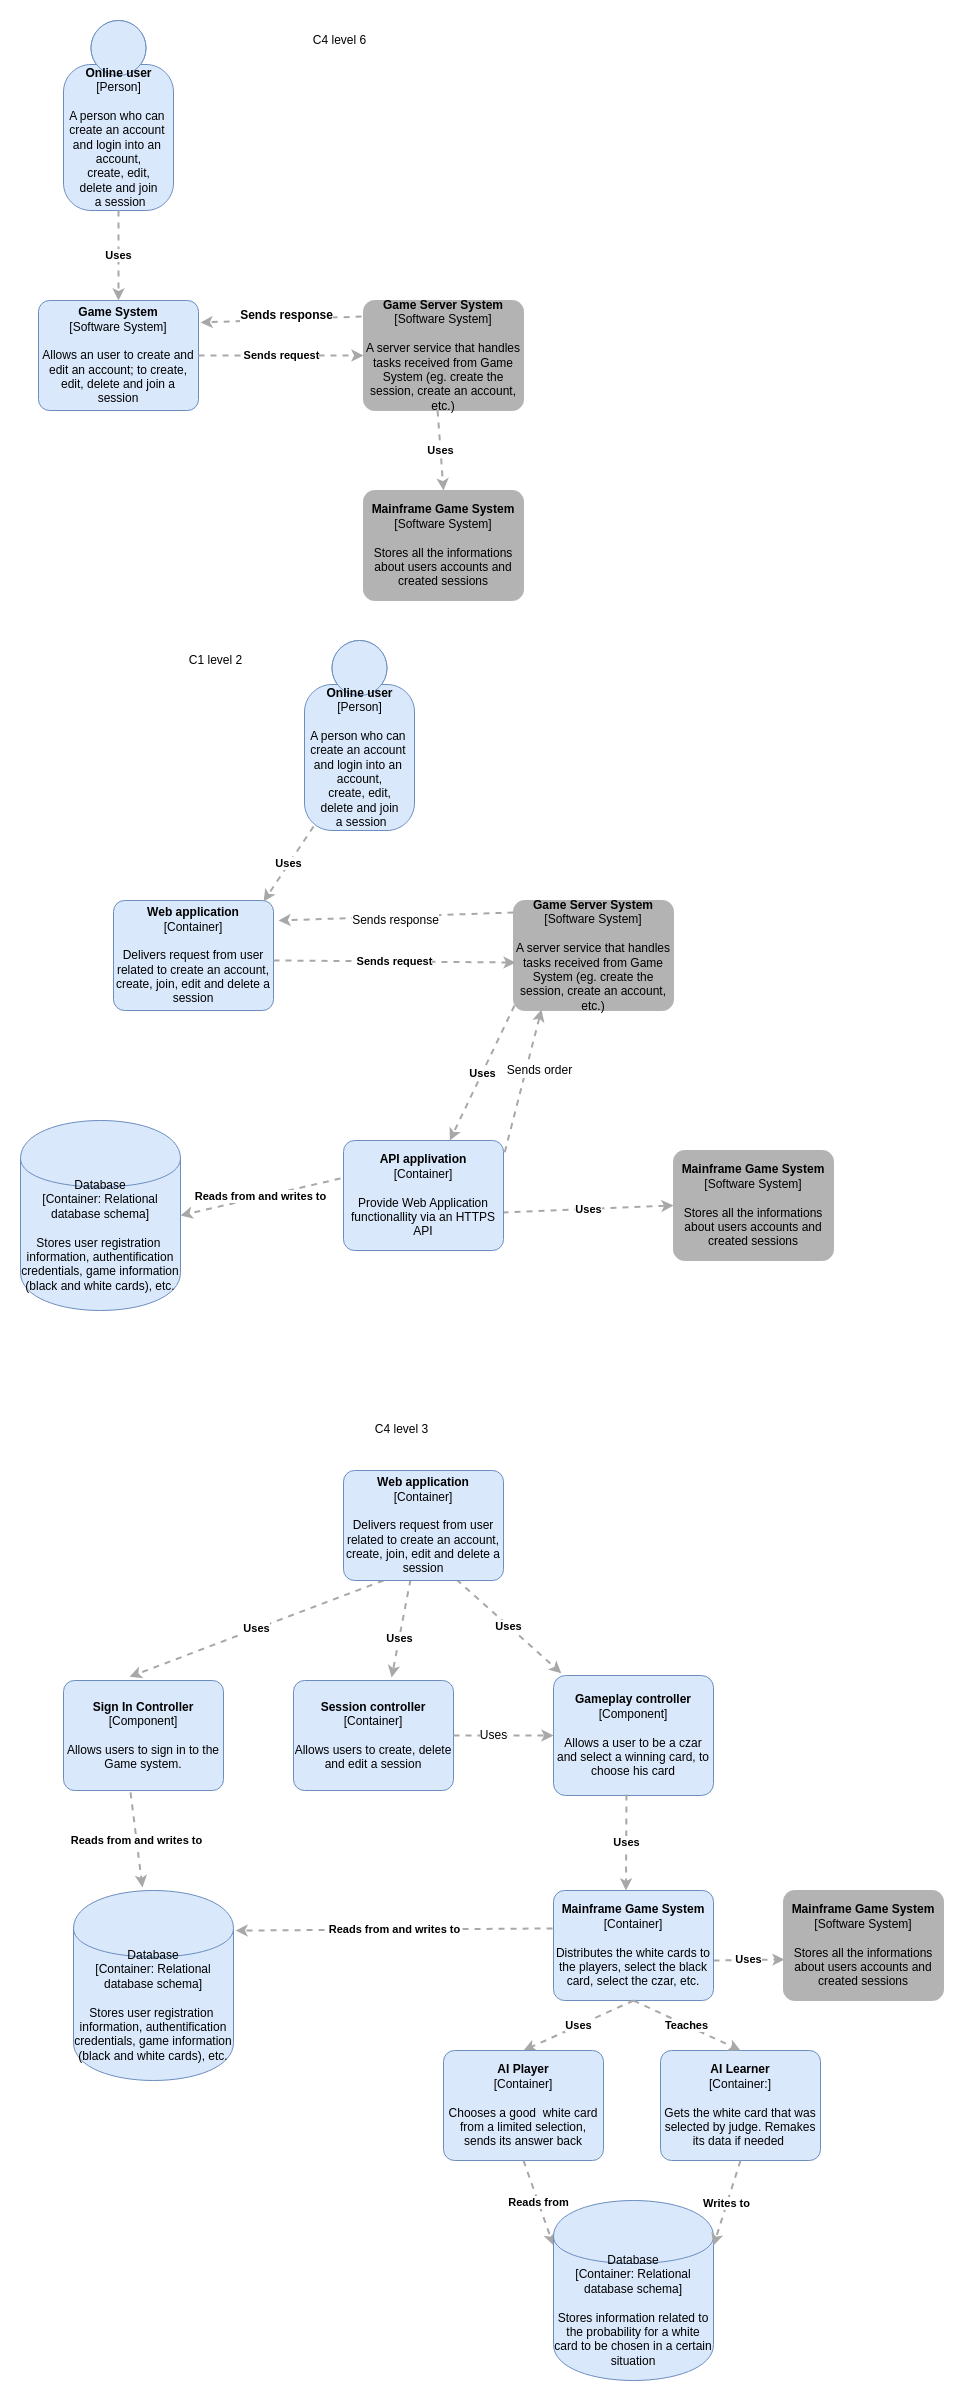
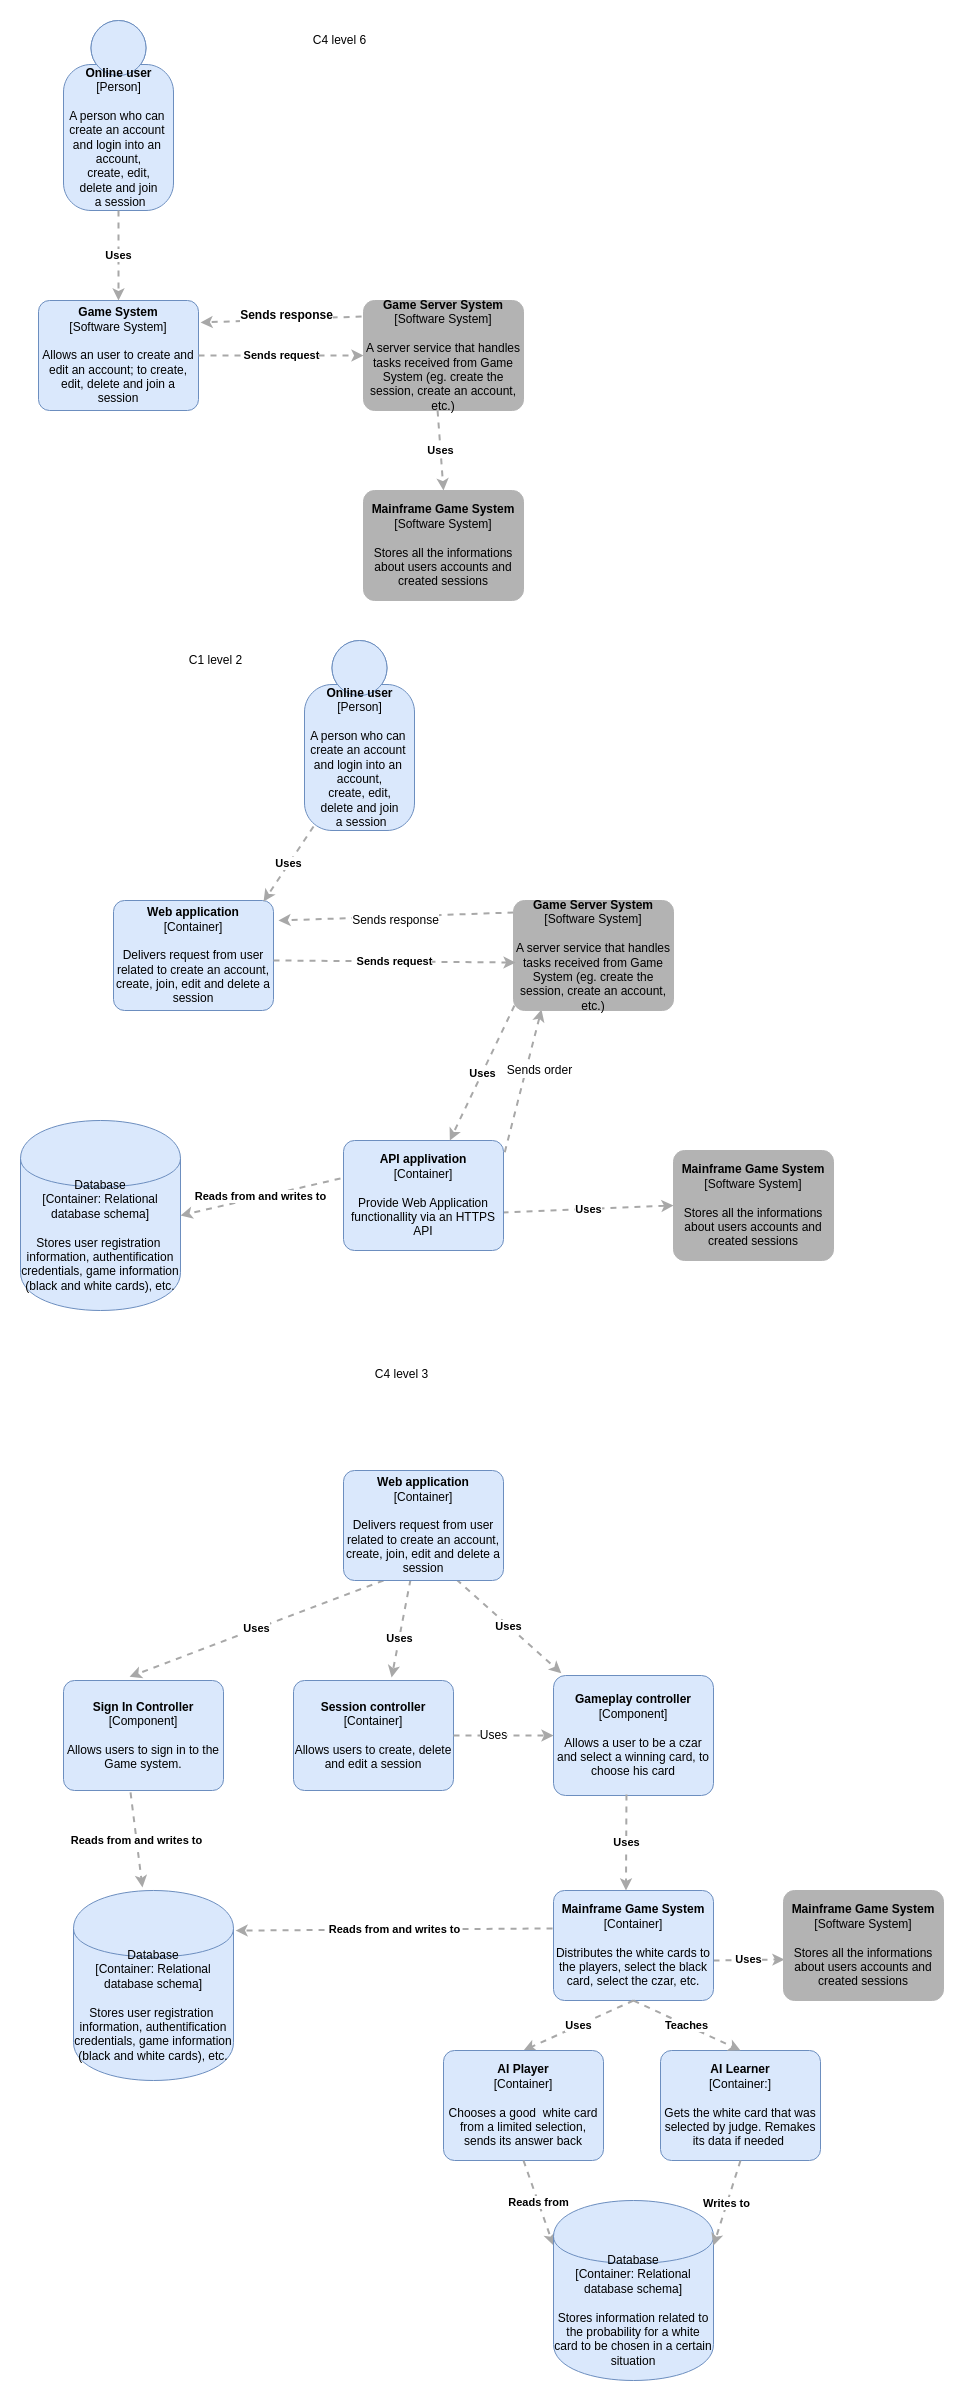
- <mxCell id="24" value="C4 level 3" style="text;html=1;align=center;verticalAlign=middle;resizable=0;points=[];autosize=1;" parent="1" vertex="1"><mxGeometry x="366" y="1419" width="70" height="20" as="geometry" /></mxCell>
+ <mxCell id="24" value="C4 level 3" style="text;html=1;align=center;verticalAlign=middle;resizable=0;points=[];autosize=1;" parent="1" vertex="1"><mxGeometry x="366" y="1364" width="70" height="20" as="geometry" /></mxCell>
